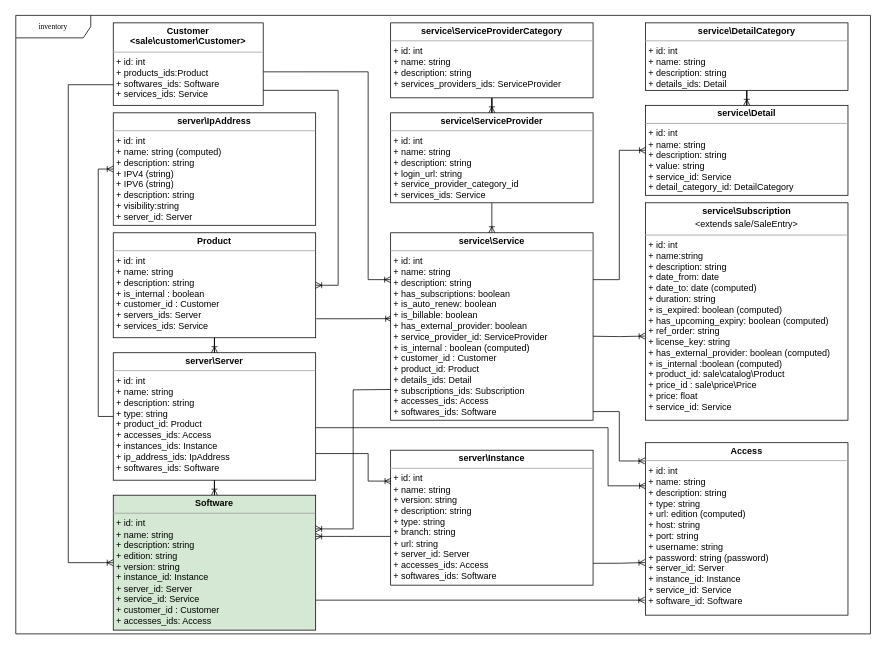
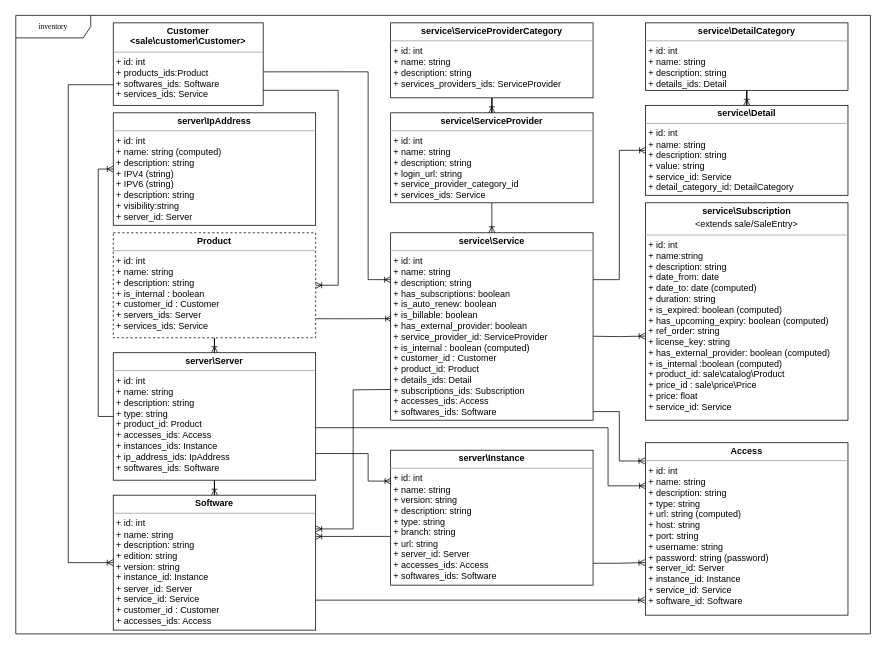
- <mxCell id="6" value="&lt;p style=&quot;margin: 0px ; margin-top: 4px ; text-align: center&quot;&gt;&lt;b&gt;Product&lt;/b&gt;&lt;/p&gt;&lt;hr size=&quot;1&quot;&gt;&lt;p style=&quot;margin: 0px ; margin-left: 4px&quot;&gt;+ id: int&lt;/p&gt;&lt;p style=&quot;margin: 0px 0px 0px 4px;&quot;&gt;+ name: string&lt;/p&gt;&lt;p style=&quot;margin: 0px 0px 0px 4px;&quot;&gt;+ description: string&lt;/p&gt;&lt;p style=&quot;margin: 0px 0px 0px 4px;&quot;&gt;+ is_internal : boolean&lt;br&gt;&lt;/p&gt;&lt;p style=&quot;margin: 0px 0px 0px 4px;&quot;&gt;+ customer_id : Customer&lt;br&gt;&lt;/p&gt;&lt;p style=&quot;margin: 0px 0px 0px 4px;&quot;&gt;&lt;span style=&quot;background-color: initial;&quot;&gt;+ servers_ids: Server&lt;/span&gt;&lt;/p&gt;&lt;p style=&quot;margin: 0px 0px 0px 4px;&quot;&gt;&lt;span style=&quot;background-color: initial;&quot;&gt;+ services_ids: Service&lt;/span&gt;&lt;/p&gt;&lt;p style=&quot;margin: 0px 0px 0px 4px;&quot;&gt;&lt;br&gt;&lt;/p&gt;&lt;p style=&quot;margin: 0px 0px 0px 4px;&quot;&gt;&lt;br&gt;&lt;/p&gt;&lt;p style=&quot;margin: 0px 0px 0px 4px;&quot;&gt;&lt;br&gt;&lt;/p&gt;&lt;p style=&quot;margin: 0px 0px 0px 4px;&quot;&gt;&lt;br&gt;&lt;/p&gt;&lt;p style=&quot;margin: 0px 0px 0px 4px;&quot;&gt;&lt;br&gt;&lt;/p&gt;&lt;p style=&quot;margin: 0px 0px 0px 4px;&quot;&gt;&lt;br&gt;&lt;/p&gt;&lt;p style=&quot;margin: 0px 0px 0px 4px;&quot;&gt;&lt;br&gt;&lt;/p&gt;&lt;p style=&quot;margin: 0px 0px 0px 4px;&quot;&gt;&lt;br&gt;&lt;/p&gt;" style="verticalAlign=top;align=left;overflow=fill;fontSize=12;fontFamily=Helvetica;html=1;rounded=0;shadow=0;comic=0;labelBackgroundColor=none;strokeWidth=1" parent="1" vertex="1"><mxGeometry x="150" y="310" width="270" height="140" as="geometry" /></mxCell>
+ <mxCell id="6" value="&lt;p style=&quot;margin: 0px ; margin-top: 4px ; text-align: center&quot;&gt;&lt;b&gt;Product&lt;/b&gt;&lt;/p&gt;&lt;hr size=&quot;1&quot;&gt;&lt;p style=&quot;margin: 0px ; margin-left: 4px&quot;&gt;+ id: int&lt;/p&gt;&lt;p style=&quot;margin: 0px 0px 0px 4px;&quot;&gt;+ name: string&lt;/p&gt;&lt;p style=&quot;margin: 0px 0px 0px 4px;&quot;&gt;+ description: string&lt;/p&gt;&lt;p style=&quot;margin: 0px 0px 0px 4px;&quot;&gt;+ is_internal : boolean&lt;br&gt;&lt;/p&gt;&lt;p style=&quot;margin: 0px 0px 0px 4px;&quot;&gt;+ customer_id : Customer&lt;br&gt;&lt;/p&gt;&lt;p style=&quot;margin: 0px 0px 0px 4px;&quot;&gt;&lt;span style=&quot;background-color: initial;&quot;&gt;+ servers_ids: Server&lt;/span&gt;&lt;/p&gt;&lt;p style=&quot;margin: 0px 0px 0px 4px;&quot;&gt;&lt;span style=&quot;background-color: initial;&quot;&gt;+ services_ids: Service&lt;/span&gt;&lt;/p&gt;&lt;p style=&quot;margin: 0px 0px 0px 4px;&quot;&gt;&lt;br&gt;&lt;/p&gt;&lt;p style=&quot;margin: 0px 0px 0px 4px;&quot;&gt;&lt;br&gt;&lt;/p&gt;&lt;p style=&quot;margin: 0px 0px 0px 4px;&quot;&gt;&lt;br&gt;&lt;/p&gt;&lt;p style=&quot;margin: 0px 0px 0px 4px;&quot;&gt;&lt;br&gt;&lt;/p&gt;&lt;p style=&quot;margin: 0px 0px 0px 4px;&quot;&gt;&lt;br&gt;&lt;/p&gt;&lt;p style=&quot;margin: 0px 0px 0px 4px;&quot;&gt;&lt;br&gt;&lt;/p&gt;&lt;p style=&quot;margin: 0px 0px 0px 4px;&quot;&gt;&lt;br&gt;&lt;/p&gt;&lt;p style=&quot;margin: 0px 0px 0px 4px;&quot;&gt;&lt;br&gt;&lt;/p&gt;" style="verticalAlign=top;align=left;overflow=fill;fontSize=12;fontFamily=Helvetica;html=1;rounded=0;shadow=0;comic=0;labelBackgroundColor=none;strokeWidth=1;dashed=1;" parent="1" vertex="1"><mxGeometry x="150" y="310" width="270" height="140" as="geometry" /></mxCell>
- <mxCell id="3" value="&lt;p style=&quot;margin: 0px ; margin-top: 4px ; text-align: center&quot;&gt;&lt;b&gt;Access&lt;/b&gt;&lt;/p&gt;&lt;hr size=&quot;1&quot;&gt;&lt;p style=&quot;margin: 0px ; margin-left: 4px&quot;&gt;+ id: int&lt;/p&gt;&lt;p style=&quot;margin: 0px 0px 0px 4px;&quot;&gt;+ name: string&lt;/p&gt;&lt;p style=&quot;margin: 0px 0px 0px 4px;&quot;&gt;+ description: string&lt;/p&gt;&lt;p style=&quot;margin: 0px 0px 0px 4px;&quot;&gt;&lt;span style=&quot;background-color: initial;&quot;&gt;+ type: string&lt;/span&gt;&lt;br&gt;&lt;/p&gt;&lt;p style=&quot;margin: 0px 0px 0px 4px;&quot;&gt;&lt;span style=&quot;background-color: initial;&quot;&gt;+ url: edition (computed)&lt;/span&gt;&lt;/p&gt;&lt;p style=&quot;margin: 0px 0px 0px 4px;&quot;&gt;&lt;span style=&quot;background-color: initial;&quot;&gt;+ host: string&lt;/span&gt;&lt;/p&gt;&lt;p style=&quot;margin: 0px 0px 0px 4px;&quot;&gt;&lt;span style=&quot;background-color: initial;&quot;&gt;+ port: string&lt;/span&gt;&lt;/p&gt;&lt;p style=&quot;margin: 0px 0px 0px 4px;&quot;&gt;&lt;span style=&quot;background-color: initial;&quot;&gt;+ username: string&lt;/span&gt;&lt;/p&gt;&lt;p style=&quot;margin: 0px 0px 0px 4px;&quot;&gt;&lt;span style=&quot;background-color: initial;&quot;&gt;+ password: string (password)&lt;/span&gt;&lt;/p&gt;&lt;p style=&quot;margin: 0px 0px 0px 4px;&quot;&gt;&lt;span style=&quot;background-color: initial;&quot;&gt;+ server_id: Server&lt;/span&gt;&lt;/p&gt;&lt;p style=&quot;margin: 0px 0px 0px 4px;&quot;&gt;&lt;span style=&quot;background-color: initial;&quot;&gt;+ instance_id: Instance&lt;/span&gt;&lt;/p&gt;&lt;p style=&quot;margin: 0px 0px 0px 4px;&quot;&gt;&lt;span style=&quot;background-color: initial;&quot;&gt;+ service_id: Service&lt;/span&gt;&lt;/p&gt;&lt;p style=&quot;margin: 0px 0px 0px 4px;&quot;&gt;&lt;span style=&quot;background-color: initial;&quot;&gt;+ software_id: Software&lt;/span&gt;&lt;/p&gt;" style="verticalAlign=top;align=left;overflow=fill;fontSize=12;fontFamily=Helvetica;html=1;rounded=0;shadow=0;comic=0;labelBackgroundColor=none;strokeWidth=1" parent="1" vertex="1"><mxGeometry x="860" y="590" width="270" height="230" as="geometry" /></mxCell>
+ <mxCell id="3" value="&lt;p style=&quot;margin: 0px ; margin-top: 4px ; text-align: center&quot;&gt;&lt;b&gt;Access&lt;/b&gt;&lt;/p&gt;&lt;hr size=&quot;1&quot;&gt;&lt;p style=&quot;margin: 0px ; margin-left: 4px&quot;&gt;+ id: int&lt;/p&gt;&lt;p style=&quot;margin: 0px 0px 0px 4px;&quot;&gt;+ name: string&lt;/p&gt;&lt;p style=&quot;margin: 0px 0px 0px 4px;&quot;&gt;+ description: string&lt;/p&gt;&lt;p style=&quot;margin: 0px 0px 0px 4px;&quot;&gt;&lt;span style=&quot;background-color: initial;&quot;&gt;+ type: string&lt;/span&gt;&lt;br&gt;&lt;/p&gt;&lt;p style=&quot;margin: 0px 0px 0px 4px;&quot;&gt;&lt;span style=&quot;background-color: initial;&quot;&gt;+ url: string (computed)&lt;/span&gt;&lt;/p&gt;&lt;p style=&quot;margin: 0px 0px 0px 4px;&quot;&gt;&lt;span style=&quot;background-color: initial;&quot;&gt;+ host: string&lt;/span&gt;&lt;/p&gt;&lt;p style=&quot;margin: 0px 0px 0px 4px;&quot;&gt;&lt;span style=&quot;background-color: initial;&quot;&gt;+ port: string&lt;/span&gt;&lt;/p&gt;&lt;p style=&quot;margin: 0px 0px 0px 4px;&quot;&gt;&lt;span style=&quot;background-color: initial;&quot;&gt;+ username: string&lt;/span&gt;&lt;/p&gt;&lt;p style=&quot;margin: 0px 0px 0px 4px;&quot;&gt;&lt;span style=&quot;background-color: initial;&quot;&gt;+ password: string (password)&lt;/span&gt;&lt;/p&gt;&lt;p style=&quot;margin: 0px 0px 0px 4px;&quot;&gt;&lt;span style=&quot;background-color: initial;&quot;&gt;+ server_id: Server&lt;/span&gt;&lt;/p&gt;&lt;p style=&quot;margin: 0px 0px 0px 4px;&quot;&gt;&lt;span style=&quot;background-color: initial;&quot;&gt;+ instance_id: Instance&lt;/span&gt;&lt;/p&gt;&lt;p style=&quot;margin: 0px 0px 0px 4px;&quot;&gt;&lt;span style=&quot;background-color: initial;&quot;&gt;+ service_id: Service&lt;/span&gt;&lt;/p&gt;&lt;p style=&quot;margin: 0px 0px 0px 4px;&quot;&gt;&lt;span style=&quot;background-color: initial;&quot;&gt;+ software_id: Software&lt;/span&gt;&lt;/p&gt;" style="verticalAlign=top;align=left;overflow=fill;fontSize=12;fontFamily=Helvetica;html=1;rounded=0;shadow=0;comic=0;labelBackgroundColor=none;strokeWidth=1" parent="1" vertex="1"><mxGeometry x="860" y="590" width="270" height="230" as="geometry" /></mxCell>
- <mxCell id="14" value="&lt;p style=&quot;margin: 0px ; margin-top: 4px ; text-align: center&quot;&gt;&lt;b&gt;Software&lt;/b&gt;&lt;/p&gt;&lt;hr size=&quot;1&quot;&gt;&lt;p style=&quot;margin: 0px ; margin-left: 4px&quot;&gt;+ id: int&lt;/p&gt;&lt;p style=&quot;margin: 0px 0px 0px 4px&quot;&gt;+ name: string&amp;nbsp;&lt;/p&gt;&lt;p style=&quot;margin: 0px 0px 0px 4px&quot;&gt;+ description: string&lt;/p&gt;&lt;p style=&quot;margin: 0px 0px 0px 4px&quot;&gt;+ edition: string&lt;/p&gt;&lt;p style=&quot;margin: 0px 0px 0px 4px&quot;&gt;+ version: string&lt;/p&gt;&lt;p style=&quot;margin: 0px 0px 0px 4px&quot;&gt;+ instance_id: Instance&lt;/p&gt;&lt;p style=&quot;margin: 0px 0px 0px 4px&quot;&gt;+ server_id: Server&lt;/p&gt;&lt;p style=&quot;margin: 0px 0px 0px 4px&quot;&gt;&lt;span style=&quot;background-color: initial;&quot;&gt;+ service_id: Service&lt;/span&gt;&lt;br&gt;&lt;/p&gt;&lt;p style=&quot;margin: 0px 0px 0px 4px&quot;&gt;+ customer_id : Customer&lt;span&gt;&lt;br&gt;&lt;/span&gt;&lt;/p&gt;&lt;p style=&quot;margin: 0px 0px 0px 4px&quot;&gt;+ accesses_ids: Access&lt;br&gt;&lt;/p&gt;&lt;p style=&quot;margin: 0px 0px 0px 4px&quot;&gt;&lt;br&gt;&lt;/p&gt;&lt;p style=&quot;margin: 0px 0px 0px 4px&quot;&gt;&lt;br&gt;&lt;/p&gt;&lt;p style=&quot;margin: 0px 0px 0px 4px&quot;&gt;&lt;br&gt;&lt;/p&gt;&lt;p style=&quot;margin: 0px 0px 0px 4px&quot;&gt;&lt;br&gt;&lt;/p&gt;" style="verticalAlign=top;align=left;overflow=fill;fontSize=12;fontFamily=Helvetica;html=1;rounded=0;shadow=0;comic=0;labelBackgroundColor=none;strokeWidth=1;fillColor=#d5e8d4;" parent="1" vertex="1"><mxGeometry x="150" y="660" width="270" height="180" as="geometry" /></mxCell>
+ <mxCell id="14" value="&lt;p style=&quot;margin: 0px ; margin-top: 4px ; text-align: center&quot;&gt;&lt;b&gt;Software&lt;/b&gt;&lt;/p&gt;&lt;hr size=&quot;1&quot;&gt;&lt;p style=&quot;margin: 0px ; margin-left: 4px&quot;&gt;+ id: int&lt;/p&gt;&lt;p style=&quot;margin: 0px 0px 0px 4px&quot;&gt;+ name: string&amp;nbsp;&lt;/p&gt;&lt;p style=&quot;margin: 0px 0px 0px 4px&quot;&gt;+ description: string&lt;/p&gt;&lt;p style=&quot;margin: 0px 0px 0px 4px&quot;&gt;+ edition: string&lt;/p&gt;&lt;p style=&quot;margin: 0px 0px 0px 4px&quot;&gt;+ version: string&lt;/p&gt;&lt;p style=&quot;margin: 0px 0px 0px 4px&quot;&gt;+ instance_id: Instance&lt;/p&gt;&lt;p style=&quot;margin: 0px 0px 0px 4px&quot;&gt;+ server_id: Server&lt;/p&gt;&lt;p style=&quot;margin: 0px 0px 0px 4px&quot;&gt;&lt;span style=&quot;background-color: initial;&quot;&gt;+ service_id: Service&lt;/span&gt;&lt;br&gt;&lt;/p&gt;&lt;p style=&quot;margin: 0px 0px 0px 4px&quot;&gt;+ customer_id : Customer&lt;span&gt;&lt;br&gt;&lt;/span&gt;&lt;/p&gt;&lt;p style=&quot;margin: 0px 0px 0px 4px&quot;&gt;+ accesses_ids: Access&lt;br&gt;&lt;/p&gt;&lt;p style=&quot;margin: 0px 0px 0px 4px&quot;&gt;&lt;br&gt;&lt;/p&gt;&lt;p style=&quot;margin: 0px 0px 0px 4px&quot;&gt;&lt;br&gt;&lt;/p&gt;&lt;p style=&quot;margin: 0px 0px 0px 4px&quot;&gt;&lt;br&gt;&lt;/p&gt;&lt;p style=&quot;margin: 0px 0px 0px 4px&quot;&gt;&lt;br&gt;&lt;/p&gt;" style="verticalAlign=top;align=left;overflow=fill;fontSize=12;fontFamily=Helvetica;html=1;rounded=0;shadow=0;comic=0;labelBackgroundColor=none;strokeWidth=1" parent="1" vertex="1"><mxGeometry x="150" y="660" width="270" height="180" as="geometry" /></mxCell>
